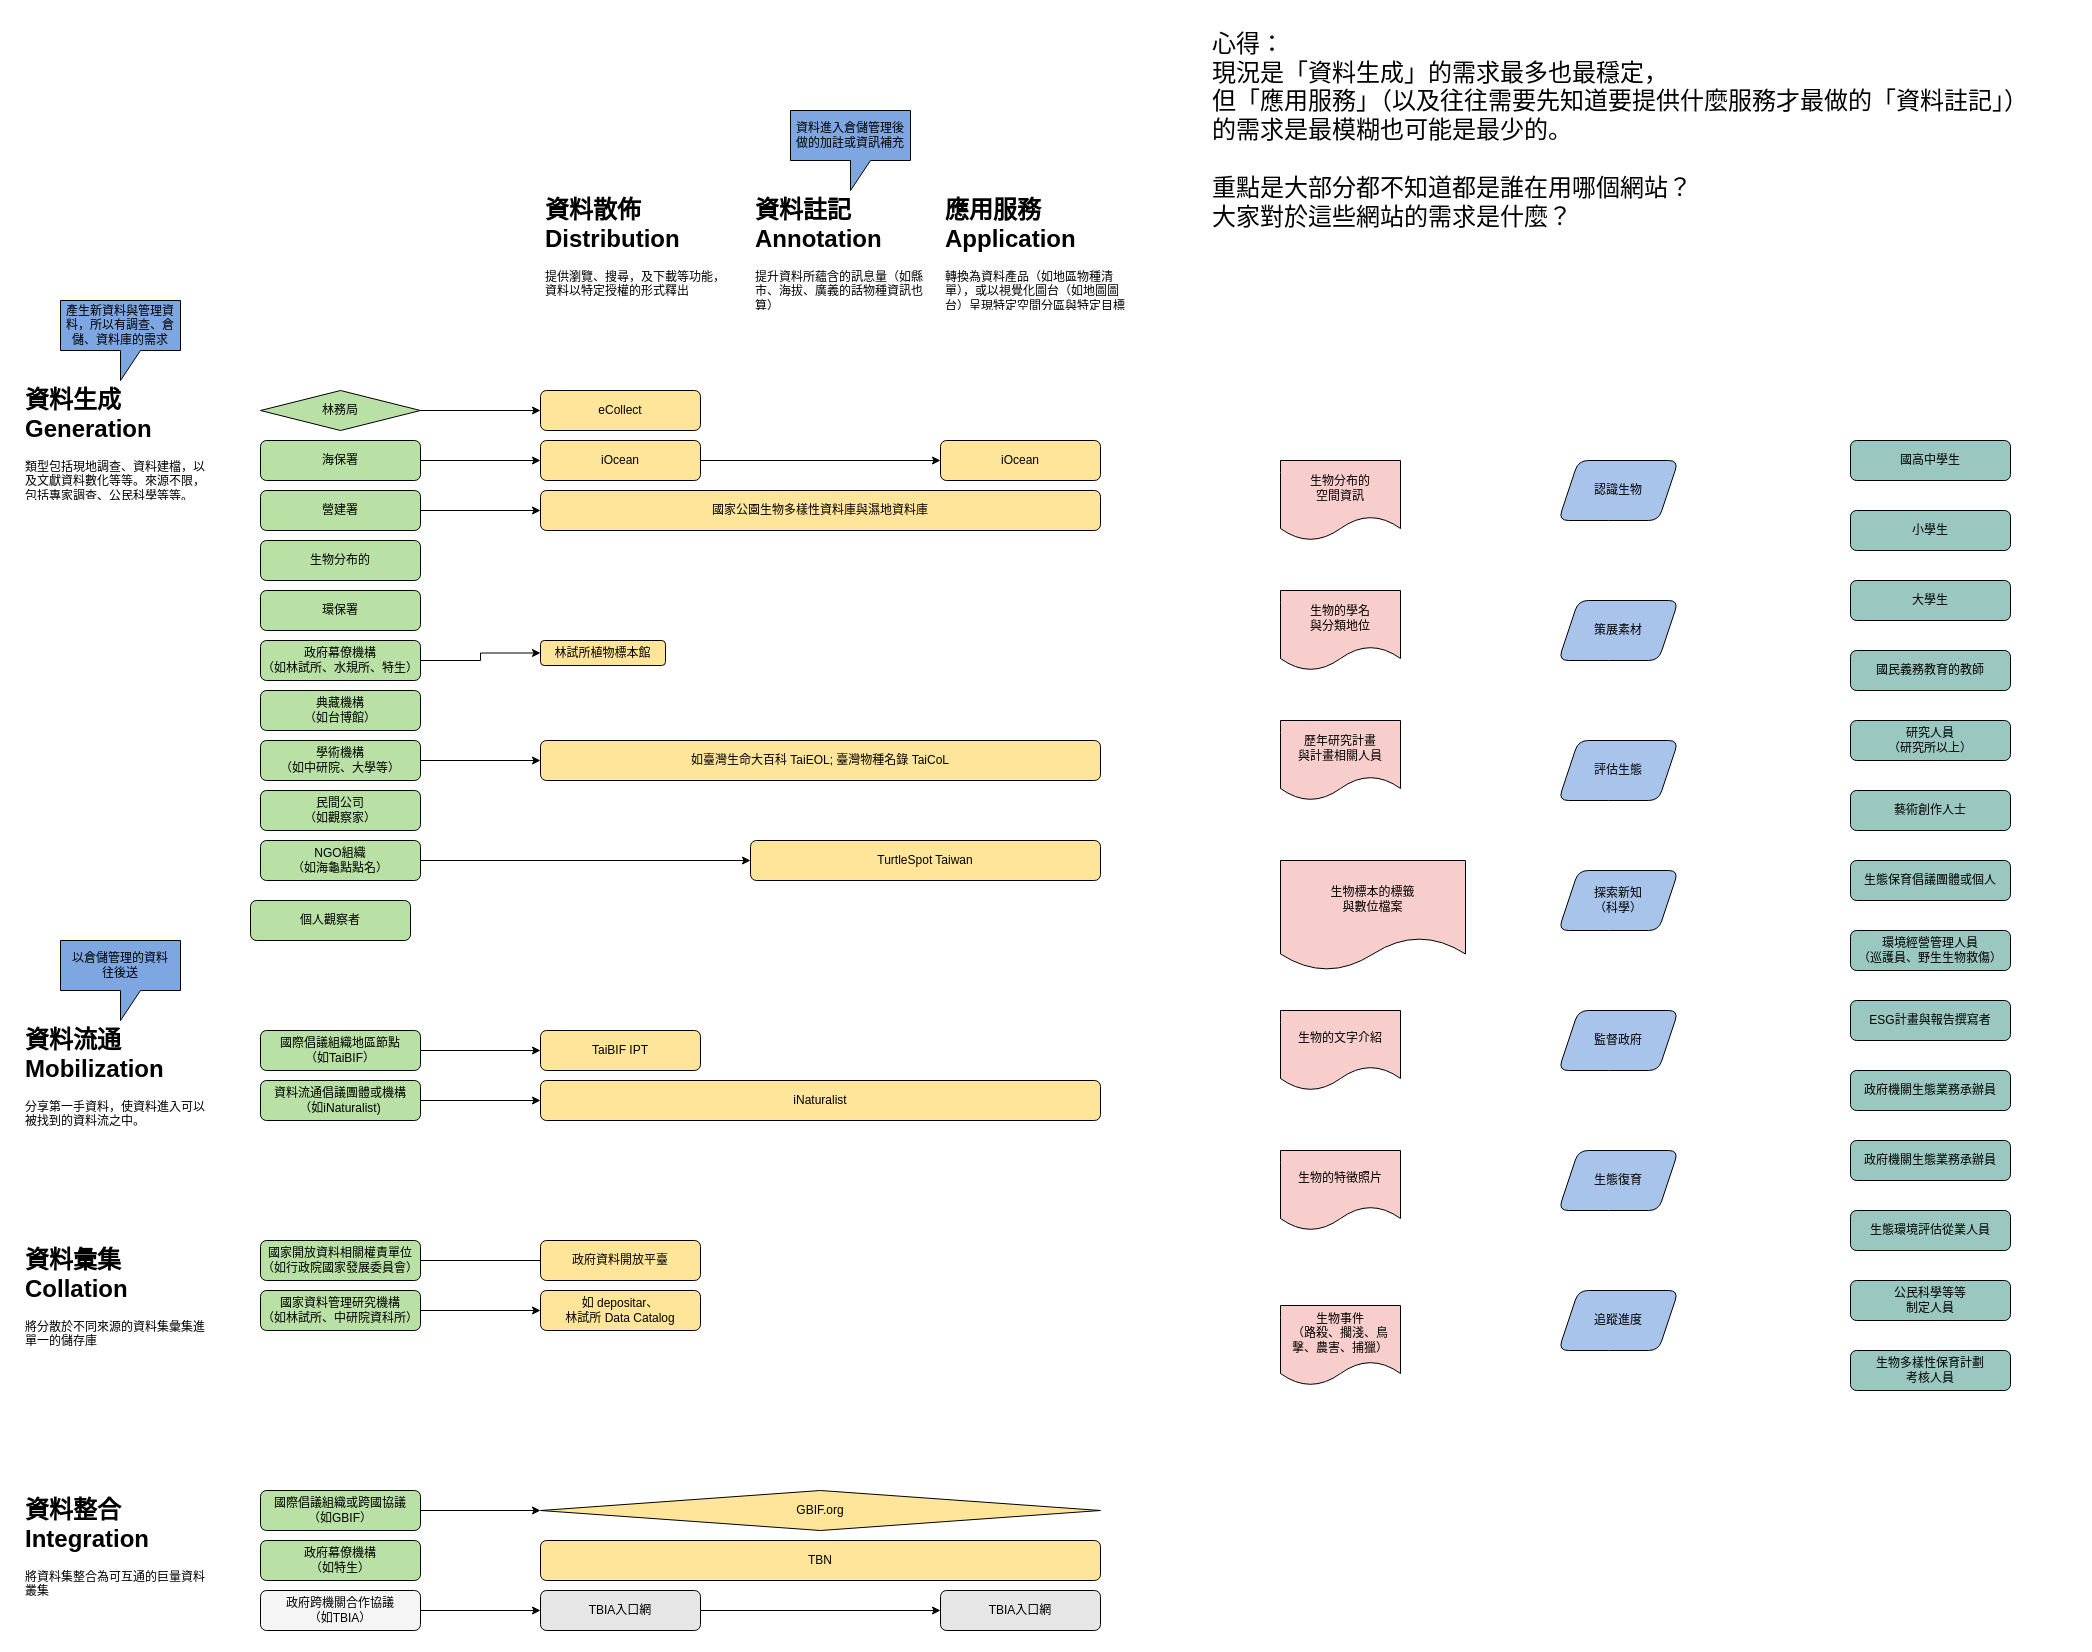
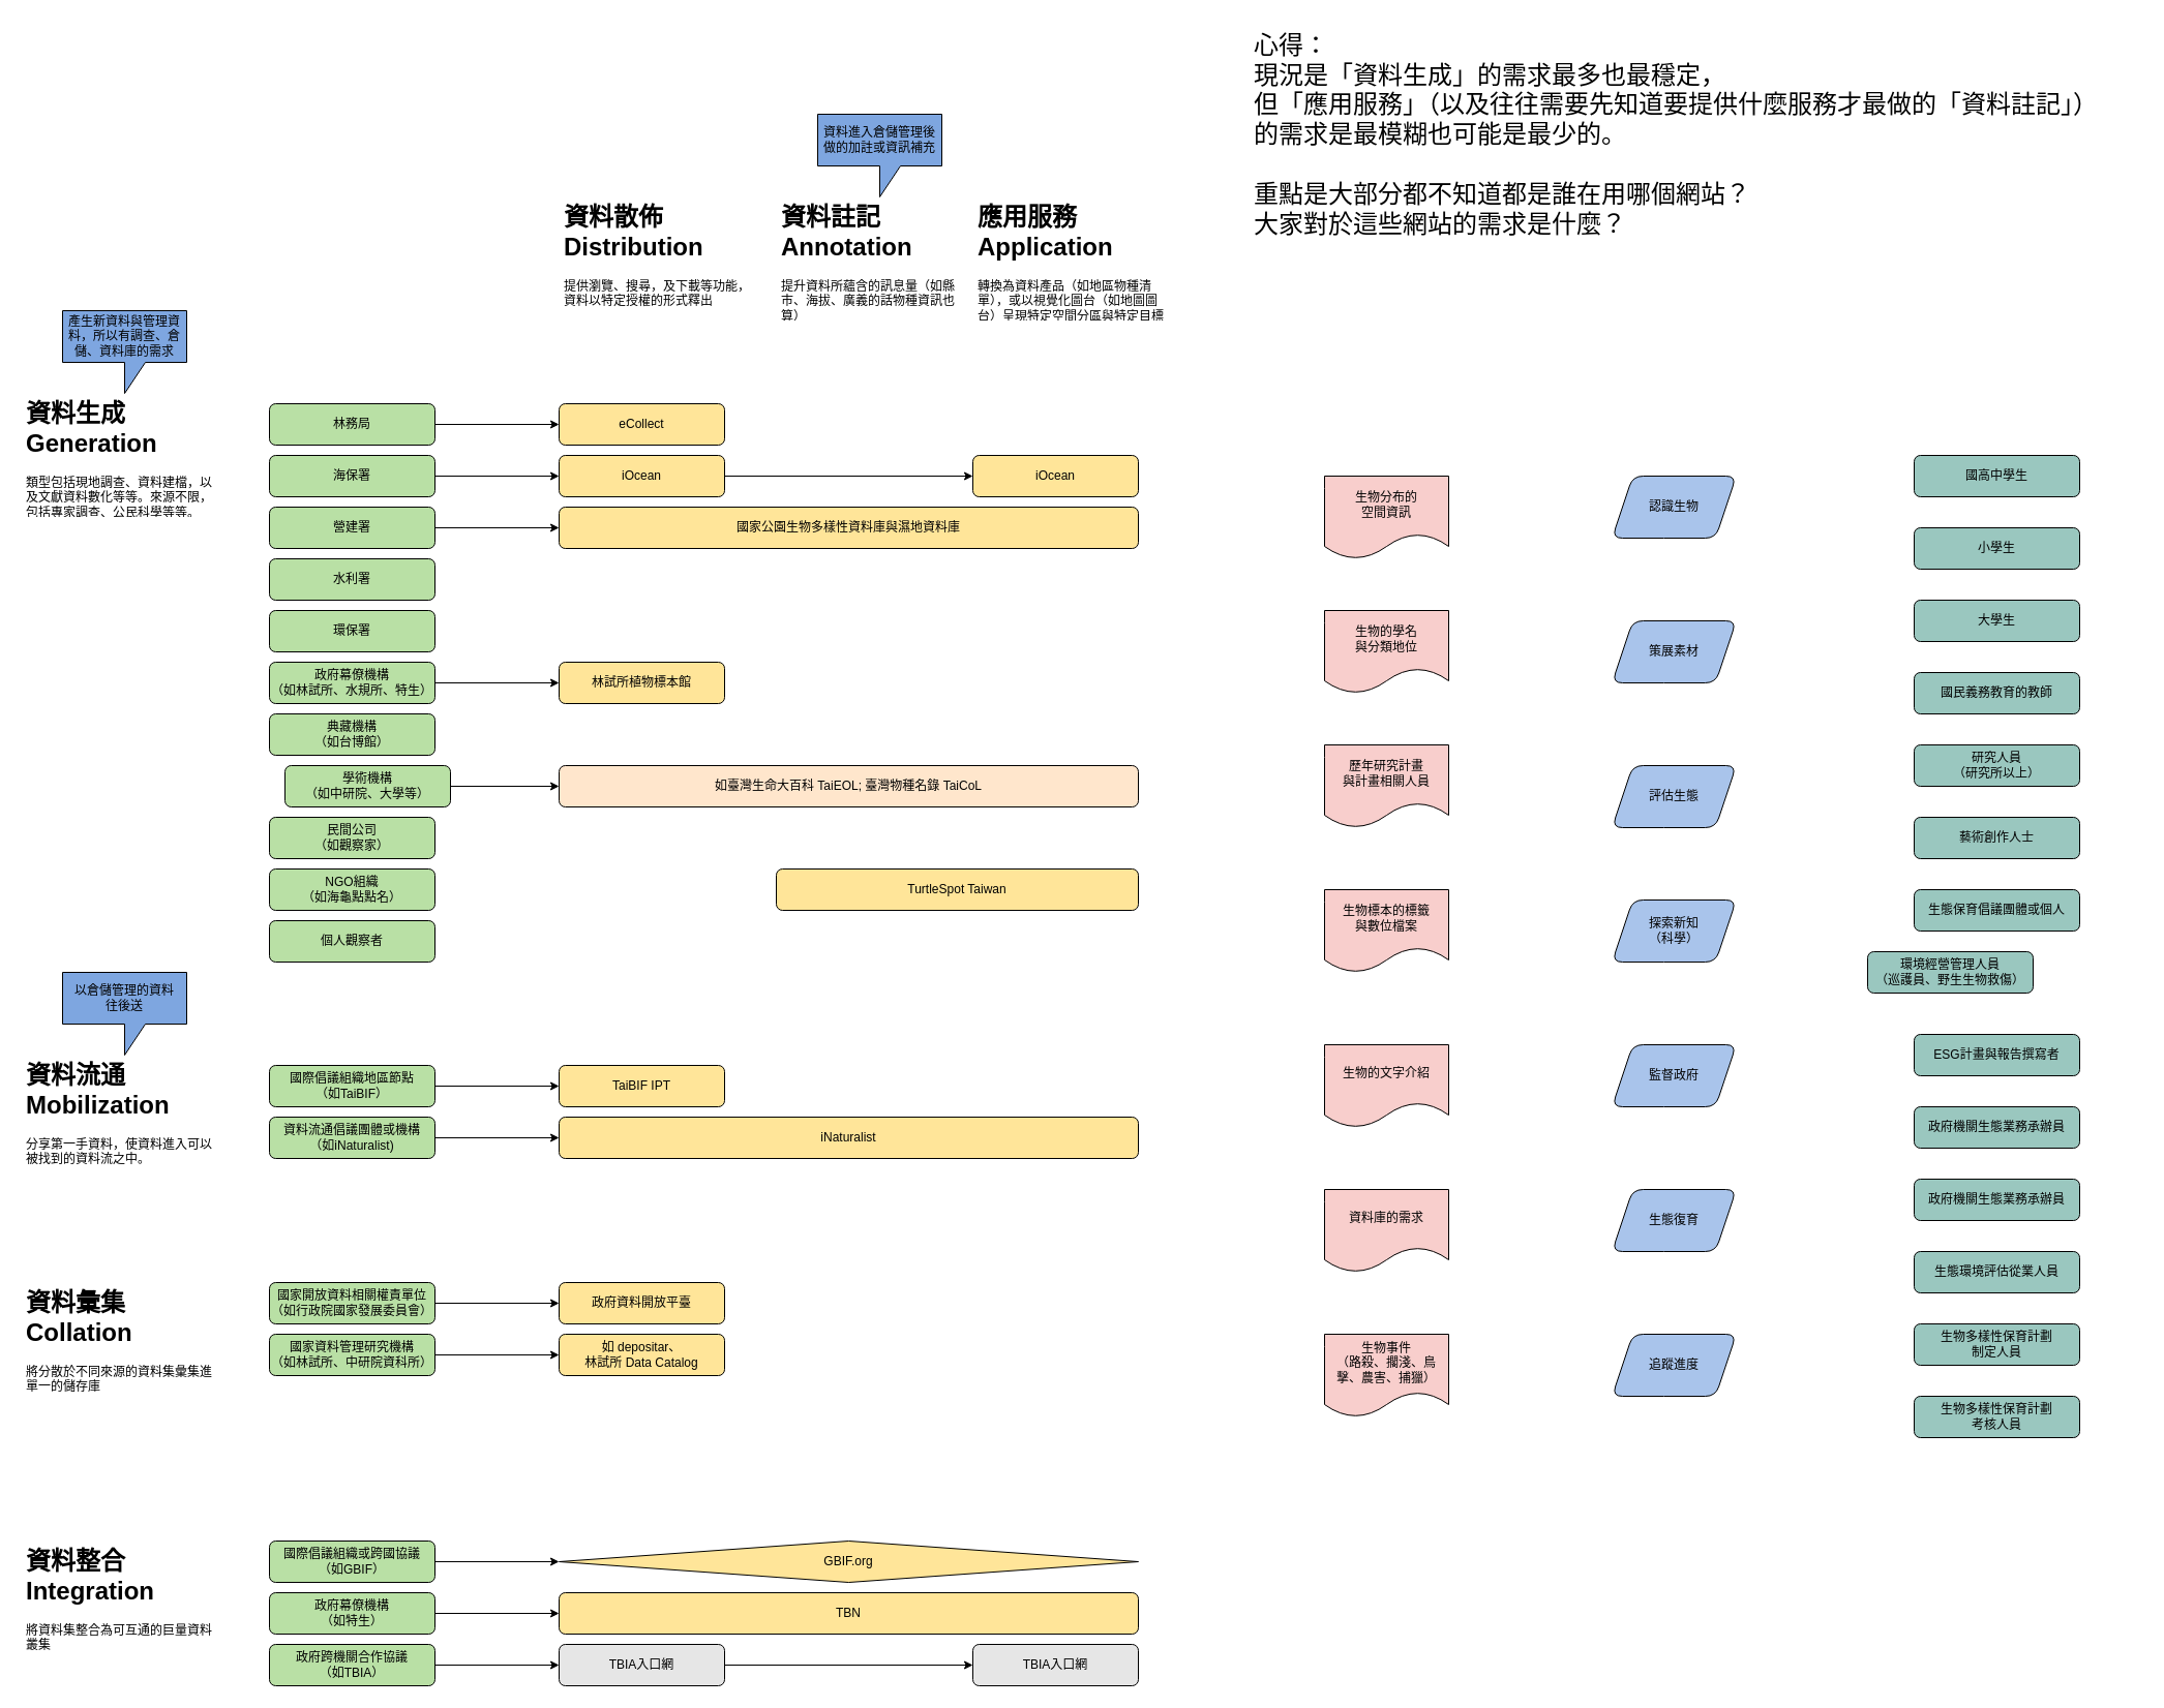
- <mxCell id="16" value="林務局" style="rhombus;whiteSpace=wrap;html=1;fillColor=#B9E0A5;" vertex="1" parent="1"><mxGeometry x="260" y="390" width="160" height="40" as="geometry" /></mxCell>
+ <mxCell id="16" value="林務局" style="rounded=1;whiteSpace=wrap;html=1;fillColor=#B9E0A5;" vertex="1" parent="1"><mxGeometry x="260" y="390" width="160" height="40" as="geometry" /></mxCell>
- <mxCell id="21" value="生物分布的" style="rounded=1;whiteSpace=wrap;html=1;fillColor=#B9E0A5;" vertex="1" parent="1"><mxGeometry x="260" y="540" width="160" height="40" as="geometry" /></mxCell>
+ <mxCell id="21" value="水利署" style="rounded=1;whiteSpace=wrap;html=1;fillColor=#B9E0A5;" vertex="1" parent="1"><mxGeometry x="260" y="540" width="160" height="40" as="geometry" /></mxCell>
- <mxCell id="50" value="林試所植物標本館" style="rounded=1;whiteSpace=wrap;html=1;fillColor=#FFE599;" vertex="1" parent="1"><mxGeometry x="540" y="640" width="125" height="25" as="geometry" /></mxCell>
+ <mxCell id="50" value="林試所植物標本館" style="rounded=1;whiteSpace=wrap;html=1;fillColor=#FFE599;" vertex="1" parent="1"><mxGeometry x="540" y="640" width="160" height="40" as="geometry" /></mxCell>
- <mxCell id="26" value="學術機構&lt;br&gt;（如中研院、大學等）" style="rounded=1;whiteSpace=wrap;html=1;fillColor=#B9E0A5;" vertex="1" parent="1"><mxGeometry x="260" y="740" width="160" height="40" as="geometry" /></mxCell>
+ <mxCell id="26" value="學術機構&lt;br&gt;（如中研院、大學等）" style="rounded=1;whiteSpace=wrap;html=1;fillColor=#B9E0A5;" vertex="1" parent="1"><mxGeometry x="275" y="740" width="160" height="40" as="geometry" /></mxCell>
- <mxCell id="61" value="如臺灣生命大百科 TaiEOL; 臺灣物種名錄 TaiCoL" style="rounded=1;whiteSpace=wrap;html=1;fillColor=#FFE599;" vertex="1" parent="1"><mxGeometry x="540" y="740" width="560" height="40" as="geometry" /></mxCell>
+ <mxCell id="61" value="如臺灣生命大百科 TaiEOL; 臺灣物種名錄 TaiCoL" style="rounded=1;whiteSpace=wrap;html=1;fillColor=#ffe6cc;" vertex="1" parent="1"><mxGeometry x="540" y="740" width="560" height="40" as="geometry" /></mxCell>
- <mxCell id="28" style="edgeStyle=orthogonalEdgeStyle;rounded=0;orthogonalLoop=1;jettySize=auto;html=1;exitX=1;exitY=0.5;exitDx=0;exitDy=0;entryX=0;entryY=0.5;entryDx=0;entryDy=0;fontFamily=Helvetica;fontSize=12;fontColor=default;" edge="1" parent="1" source="29" target="57"><mxGeometry relative="1" as="geometry" /></mxCell>
- <mxCell id="71" value="生物標本的標籤&lt;br&gt;與數位檔案" style="shape=document;whiteSpace=wrap;html=1;boundedLbl=1;rounded=1;strokeColor=default;fontFamily=Helvetica;fontSize=12;fontColor=default;fillColor=#F8CECC;" vertex="1" parent="1"><mxGeometry x="1280" y="860" width="185" height="110" as="geometry" /></mxCell>
+ <mxCell id="71" value="生物標本的標籤&lt;br&gt;與數位檔案" style="shape=document;whiteSpace=wrap;html=1;boundedLbl=1;rounded=1;strokeColor=default;fontFamily=Helvetica;fontSize=12;fontColor=default;fillColor=#F8CECC;" vertex="1" parent="1"><mxGeometry x="1280" y="860" width="120" height="80" as="geometry" /></mxCell>
- <mxCell id="42" value="個人觀察者" style="rounded=1;whiteSpace=wrap;html=1;fillColor=#B9E0A5;" vertex="1" parent="1"><mxGeometry x="250" y="900" width="160" height="40" as="geometry" /></mxCell>
+ <mxCell id="42" value="個人觀察者" style="rounded=1;whiteSpace=wrap;html=1;fillColor=#B9E0A5;" vertex="1" parent="1"><mxGeometry x="260" y="890" width="160" height="40" as="geometry" /></mxCell>
- <mxCell id="84" value="環境經營管理人員&lt;br&gt;（巡護員、野生生物救傷）" style="rounded=1;whiteSpace=wrap;html=1;fillColor=#9AC7BF;" vertex="1" parent="1"><mxGeometry x="1850" y="930" width="160" height="40" as="geometry" /></mxCell>
+ <mxCell id="84" value="環境經營管理人員&lt;br&gt;（巡護員、野生生物救傷）" style="rounded=1;whiteSpace=wrap;html=1;fillColor=#9AC7BF;" vertex="1" parent="1"><mxGeometry x="1805" y="920" width="160" height="40" as="geometry" /></mxCell>
- <mxCell id="75" value="生物的特徵照片" style="shape=document;whiteSpace=wrap;html=1;boundedLbl=1;rounded=1;strokeColor=default;fontFamily=Helvetica;fontSize=12;fontColor=default;fillColor=#F8CECC;" vertex="1" parent="1"><mxGeometry x="1280" y="1150" width="120" height="80" as="geometry" /></mxCell>
+ <mxCell id="75" value="資料庫的需求" style="shape=document;whiteSpace=wrap;html=1;boundedLbl=1;rounded=1;strokeColor=default;fontFamily=Helvetica;fontSize=12;fontColor=default;fillColor=#F8CECC;" vertex="1" parent="1"><mxGeometry x="1280" y="1150" width="120" height="80" as="geometry" /></mxCell>
- <mxCell id="32" style="edgeStyle=orthogonalEdgeStyle;rounded=0;orthogonalLoop=1;jettySize=auto;html=1;exitX=1;exitY=0.5;exitDx=0;exitDy=0;entryX=0;entryY=0.5;entryDx=0;entryDy=0;fontFamily=Helvetica;fontSize=12;fontColor=default;endArrow=none;" edge="1" parent="1" source="33" target="58"><mxGeometry relative="1" as="geometry" /></mxCell>
+ <mxCell id="32" style="edgeStyle=orthogonalEdgeStyle;rounded=0;orthogonalLoop=1;jettySize=auto;html=1;exitX=1;exitY=0.5;exitDx=0;exitDy=0;entryX=0;entryY=0.5;entryDx=0;entryDy=0;fontFamily=Helvetica;fontSize=12;fontColor=default;" edge="1" parent="1" source="33" target="58"><mxGeometry relative="1" as="geometry" /></mxCell>
- <mxCell id="89" value="公民科學等等&lt;br&gt;制定人員" style="rounded=1;whiteSpace=wrap;html=1;fillColor=#9AC7BF;" vertex="1" parent="1"><mxGeometry x="1850" y="1280" width="160" height="40" as="geometry" /></mxCell>
+ <mxCell id="89" value="生物多樣性保育計劃&lt;br&gt;制定人員" style="rounded=1;whiteSpace=wrap;html=1;fillColor=#9AC7BF;" vertex="1" parent="1"><mxGeometry x="1850" y="1280" width="160" height="40" as="geometry" /></mxCell>
- <mxCell id="76" value="生物事件&lt;br&gt;（路殺、擱淺、鳥擊、農害、捕獵）" style="shape=document;whiteSpace=wrap;html=1;boundedLbl=1;rounded=1;strokeColor=default;fontFamily=Helvetica;fontSize=12;fontColor=default;fillColor=#F8CECC;" vertex="1" parent="1"><mxGeometry x="1280" y="1305" width="120" height="80" as="geometry" /></mxCell>
+ <mxCell id="76" value="生物事件&lt;br&gt;（路殺、擱淺、鳥擊、農害、捕獵）" style="shape=document;whiteSpace=wrap;html=1;boundedLbl=1;rounded=1;strokeColor=default;fontFamily=Helvetica;fontSize=12;fontColor=default;fillColor=#F8CECC;" vertex="1" parent="1"><mxGeometry x="1280" y="1290" width="120" height="80" as="geometry" /></mxCell>
+ <mxCell id="34" style="edgeStyle=orthogonalEdgeStyle;rounded=0;orthogonalLoop=1;jettySize=auto;html=1;exitX=1;exitY=0.5;exitDx=0;exitDy=0;entryX=0;entryY=0.5;entryDx=0;entryDy=0;fontFamily=Helvetica;fontSize=12;fontColor=default;" edge="1" parent="1" source="35" target="51"><mxGeometry relative="1" as="geometry" /></mxCell>
- <mxCell id="37" value="政府跨機關合作協議&lt;br&gt;（如TBIA）" style="rounded=1;whiteSpace=wrap;html=1;fillColor=#f5f5f5;" vertex="1" parent="1"><mxGeometry x="260" y="1590" width="160" height="40" as="geometry" /></mxCell>
+ <mxCell id="37" value="政府跨機關合作協議&lt;br&gt;（如TBIA）" style="rounded=1;whiteSpace=wrap;html=1;fillColor=#B9E0A5;" vertex="1" parent="1"><mxGeometry x="260" y="1590" width="160" height="40" as="geometry" /></mxCell>
